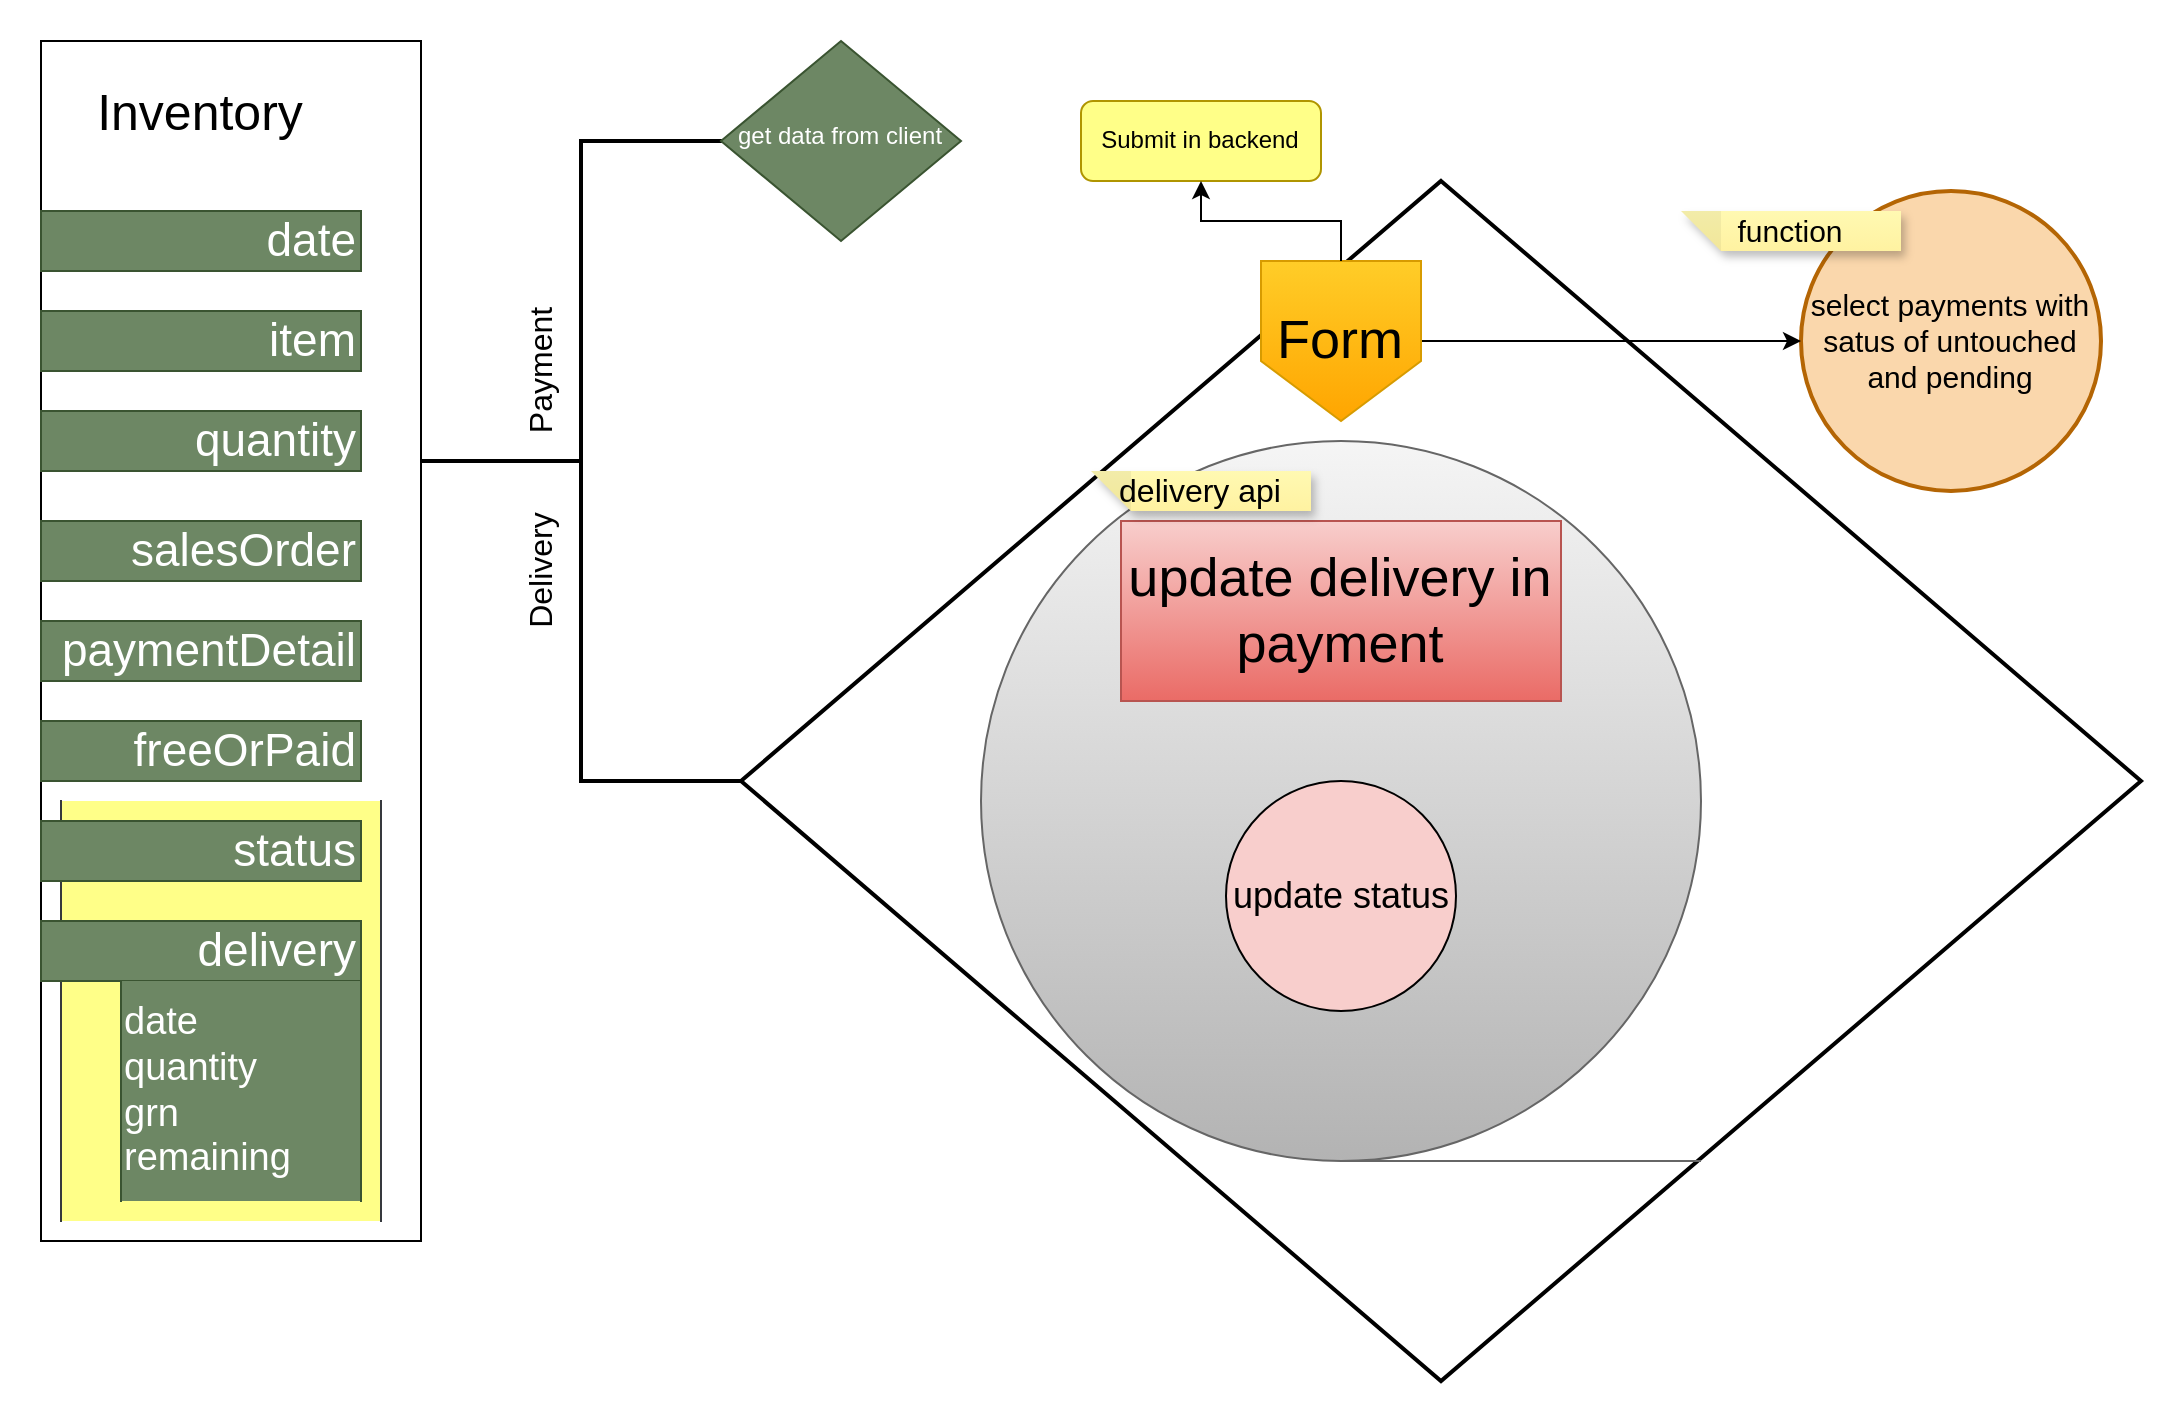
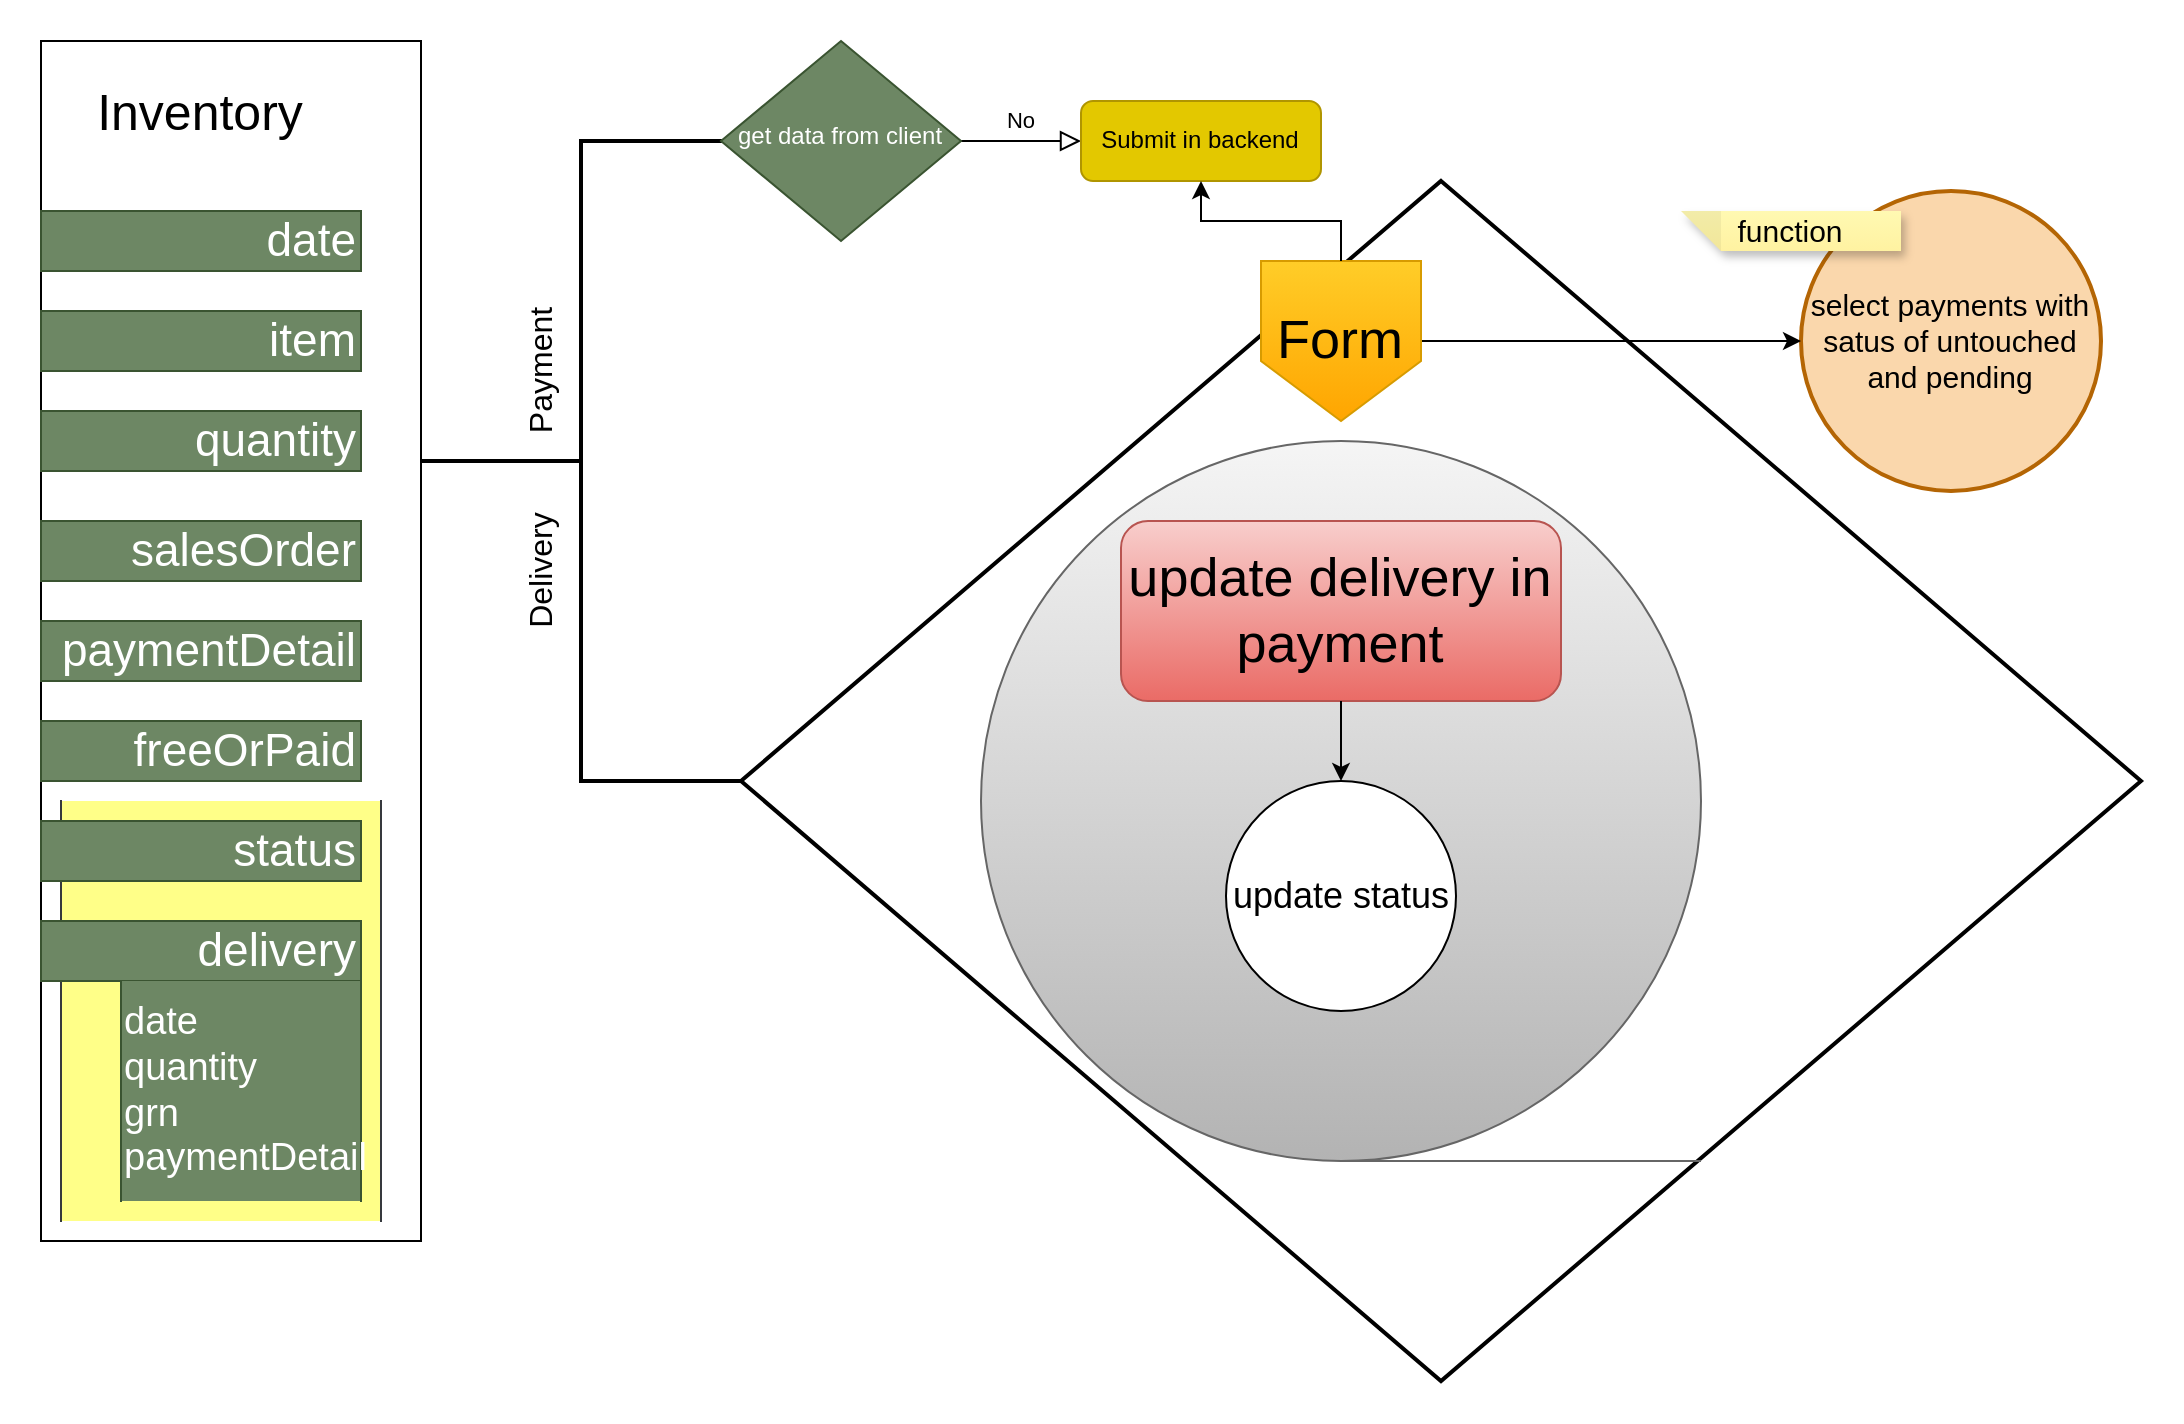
+ <mxCell id="11" value="No" style="edgeStyle=orthogonalEdgeStyle;rounded=0;html=1;jettySize=auto;orthogonalLoop=1;fontSize=11;endArrow=block;endFill=0;endSize=8;strokeWidth=1;shadow=0;labelBackgroundColor=none;" edge="1" parent="1" source="12" target="13"><mxGeometry y="10" relative="1" as="geometry"><mxPoint as="offset" /></mxGeometry></mxCell>
- <mxCell id="13" value="Submit in backend" style="rounded=1;whiteSpace=wrap;html=1;fontSize=12;glass=0;strokeWidth=1;shadow=0;fillColor=#ffff88;fontColor=#000000;strokeColor=#B09500;" vertex="1" parent="1"><mxGeometry x="540" y="50" width="120" height="40" as="geometry" /></mxCell>
+ <mxCell id="13" value="Submit in backend" style="rounded=1;whiteSpace=wrap;html=1;fontSize=12;glass=0;strokeWidth=1;shadow=0;fillColor=#e3c800;fontColor=#000000;strokeColor=#B09500;" vertex="1" parent="1"><mxGeometry x="540" y="50" width="120" height="40" as="geometry" /></mxCell>
- <mxCell id="28" value="&lt;font style=&quot;font-size: 16px;&quot;&gt;delivery api&lt;/font&gt;" style="shape=note;whiteSpace=wrap;html=1;backgroundOutline=1;fontColor=#000000;darkOpacity=0.05;fillColor=#FFF9B2;strokeColor=none;fillStyle=solid;direction=west;gradientDirection=north;gradientColor=#FFF2A1;shadow=1;size=20;pointerEvents=1;" vertex="1" parent="1"><mxGeometry x="545" y="235" width="110" height="20" as="geometry" /></mxCell>
- <mxCell id="22" value="&lt;font style=&quot;font-size: 27px;&quot;&gt;update delivery in payment&lt;/font&gt;" style="whiteSpace=wrap;html=1;fillColor=#f8cecc;gradientColor=#ea6b66;strokeColor=#b85450;rounded=0;" vertex="1" parent="1"><mxGeometry x="560" y="260" width="220" height="90" as="geometry" /></mxCell>
+ <mxCell id="22" value="&lt;font style=&quot;font-size: 27px;&quot;&gt;update delivery in payment&lt;/font&gt;" style="rounded=1;whiteSpace=wrap;html=1;fillColor=#f8cecc;gradientColor=#ea6b66;strokeColor=#b85450;" vertex="1" parent="1"><mxGeometry x="560" y="260" width="220" height="90" as="geometry" /></mxCell>
+ <mxCell id="25" value="" style="edgeStyle=orthogonalEdgeStyle;rounded=0;orthogonalLoop=1;jettySize=auto;html=1;" edge="1" parent="1" source="22" target="24"><mxGeometry relative="1" as="geometry" /></mxCell>
- <mxCell id="24" value="&lt;font style=&quot;font-size: 18px;&quot;&gt;update status&lt;/font&gt;" style="ellipse;whiteSpace=wrap;html=1;rounded=1;fillColor=#f8cecc;" vertex="1" parent="1"><mxGeometry x="612.5" y="390" width="115" height="115" as="geometry" /></mxCell>
+ <mxCell id="24" value="&lt;font style=&quot;font-size: 18px;&quot;&gt;update status&lt;/font&gt;" style="ellipse;whiteSpace=wrap;html=1;rounded=1;" vertex="1" parent="1"><mxGeometry x="612.5" y="390" width="115" height="115" as="geometry" /></mxCell>
- <mxCell id="30" value="&lt;font style=&quot;font-size: 19px;&quot;&gt;date&lt;/font&gt;&lt;div style=&quot;font-size: 19px;&quot;&gt;&lt;font style=&quot;font-size: 19px;&quot;&gt;quantity&lt;/font&gt;&lt;/div&gt;&lt;div style=&quot;font-size: 19px;&quot;&gt;&lt;font style=&quot;font-size: 19px;&quot;&gt;grn&lt;/font&gt;&lt;/div&gt;&lt;div style=&quot;font-size: 19px;&quot;&gt;&lt;font style=&quot;font-size: 19px;&quot;&gt;remaining&lt;/font&gt;&lt;/div&gt;" style="shape=partialRectangle;whiteSpace=wrap;html=1;top=0;bottom=0;fillColor=#6d8764;fontColor=#ffffff;strokeColor=#3A5431;align=left;" vertex="1" parent="1"><mxGeometry x="60" y="490" width="120" height="110" as="geometry" /></mxCell>
+ <mxCell id="30" value="&lt;font style=&quot;font-size: 19px;&quot;&gt;date&lt;/font&gt;&lt;div style=&quot;font-size: 19px;&quot;&gt;&lt;font style=&quot;font-size: 19px;&quot;&gt;quantity&lt;/font&gt;&lt;/div&gt;&lt;div style=&quot;font-size: 19px;&quot;&gt;&lt;font style=&quot;font-size: 19px;&quot;&gt;grn&lt;/font&gt;&lt;/div&gt;&lt;div style=&quot;font-size: 19px;&quot;&gt;&lt;font style=&quot;font-size: 19px;&quot;&gt;paymentDetail&lt;/font&gt;&lt;/div&gt;" style="shape=partialRectangle;whiteSpace=wrap;html=1;top=0;bottom=0;fillColor=#6d8764;fontColor=#ffffff;strokeColor=#3A5431;align=left;" vertex="1" parent="1"><mxGeometry x="60" y="490" width="120" height="110" as="geometry" /></mxCell>
